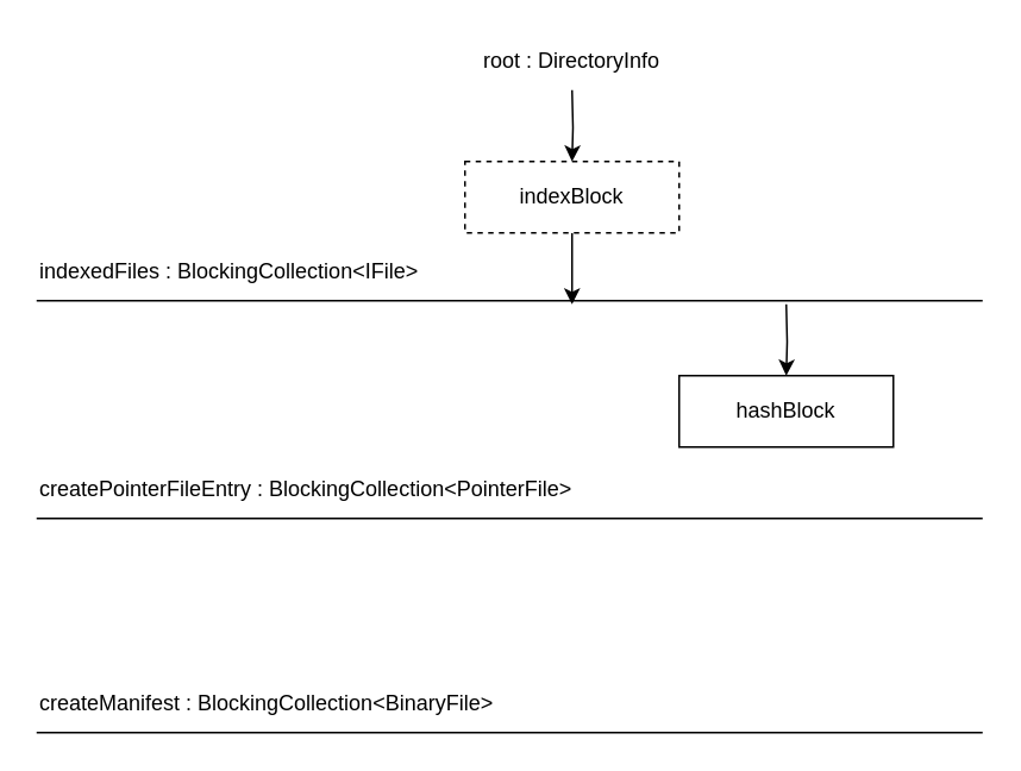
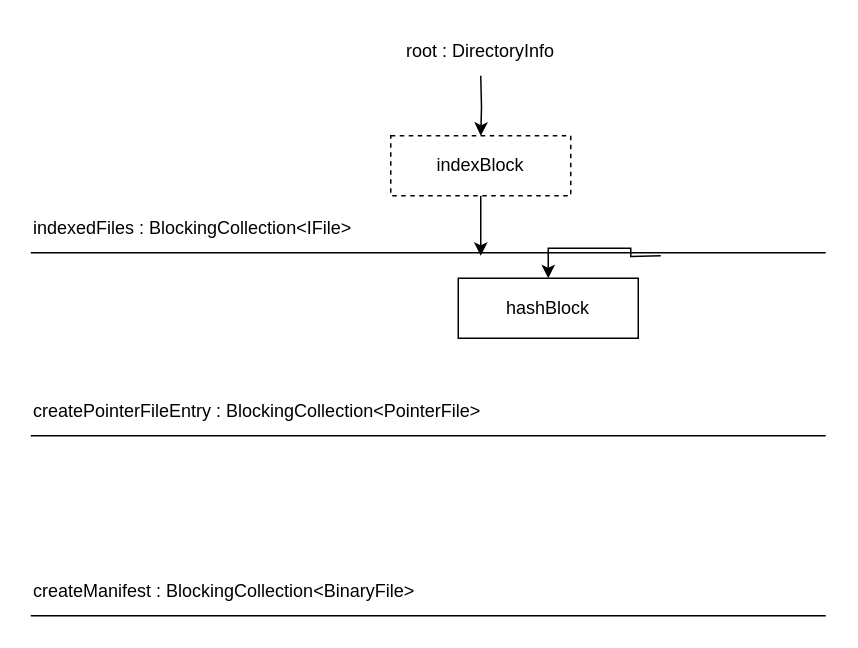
- <mxCell id="12" value="hashBlock" style="rounded=0;whiteSpace=wrap;html=1;" vertex="1" parent="1"><mxGeometry x="380" y="210" width="120" height="40" as="geometry" /></mxCell>
+ <mxCell id="12" value="hashBlock" style="rounded=0;whiteSpace=wrap;html=1;" vertex="1" parent="1"><mxGeometry x="305" y="185" width="120" height="40" as="geometry" /></mxCell>
